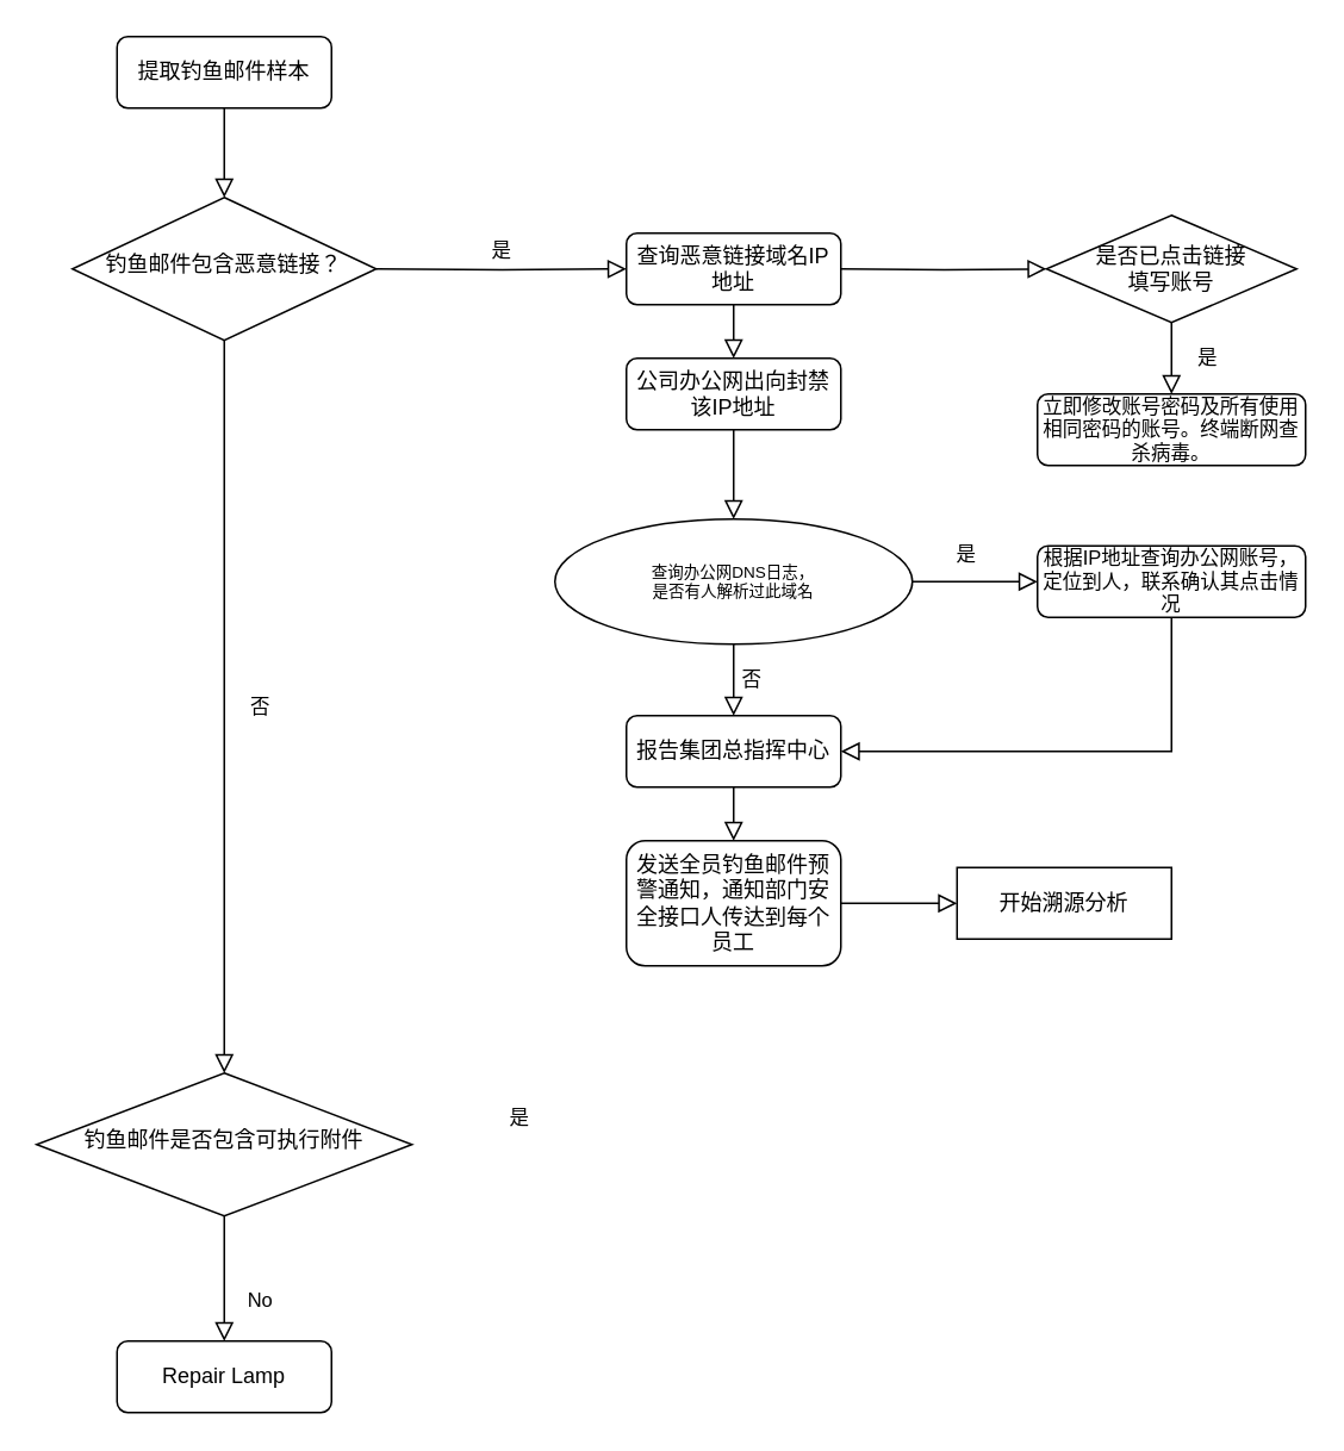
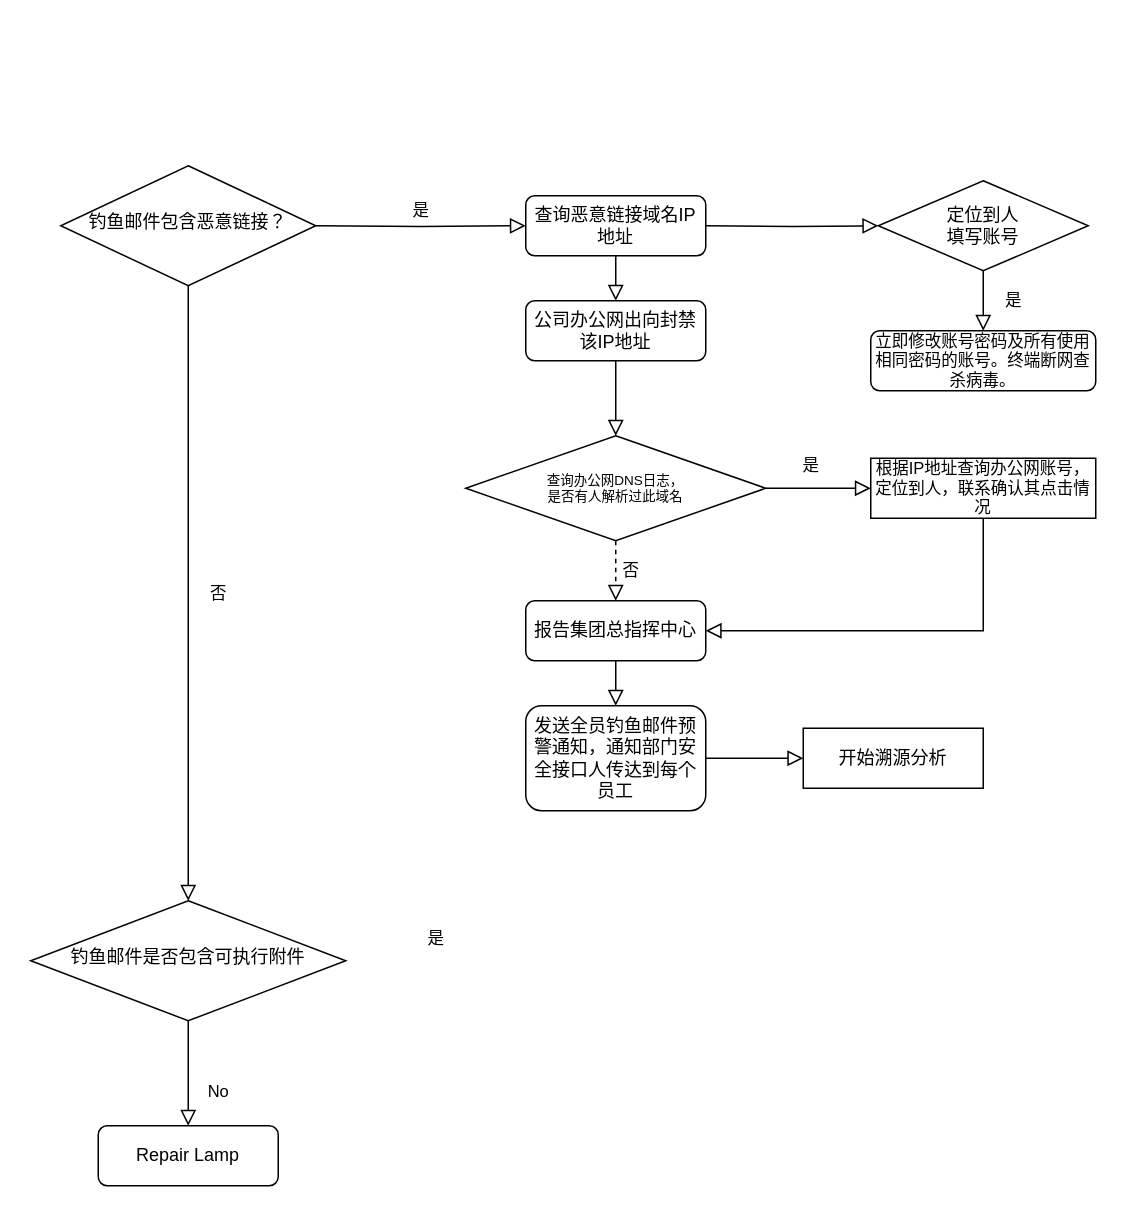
- <mxCell id="3" value="提取钓鱼邮件样本" style="rounded=1;whiteSpace=wrap;html=1;fontSize=12;glass=0;strokeWidth=1;shadow=0;" parent="1" vertex="1"><mxGeometry x="65" y="20" width="120" height="40" as="geometry" /></mxCell>
- <mxCell id="2" value="" style="rounded=0;html=1;jettySize=auto;orthogonalLoop=1;fontSize=11;endArrow=block;endFill=0;endSize=8;strokeWidth=1;shadow=0;labelBackgroundColor=none;edgeStyle=orthogonalEdgeStyle;" parent="1" source="3" target="6" edge="1"><mxGeometry relative="1" as="geometry" /></mxCell>
- <mxCell id="15" value="是否已点击链接&lt;br&gt;填写账号" style="rhombus;whiteSpace=wrap;html=1;" vertex="1" parent="1"><mxGeometry x="585" y="120" width="140" height="60" as="geometry" /></mxCell>
+ <mxCell id="15" value="定位到人&lt;br&gt;填写账号" style="rhombus;whiteSpace=wrap;html=1;" vertex="1" parent="1"><mxGeometry x="585" y="120" width="140" height="60" as="geometry" /></mxCell>
- <mxCell id="20" value="&lt;font style=&quot;font-size: 9px;&quot;&gt;查询办公网DNS日志，&lt;br&gt;是否有人解析过此域名&lt;/font&gt;" style="ellipse;whiteSpace=wrap;html=1;fontSize=7;" vertex="1" parent="1"><mxGeometry x="310" y="290" width="200" height="70" as="geometry" /></mxCell>
+ <mxCell id="20" value="&lt;font style=&quot;font-size: 9px;&quot;&gt;查询办公网DNS日志，&lt;br&gt;是否有人解析过此域名&lt;/font&gt;" style="rhombus;whiteSpace=wrap;html=1;fontSize=7;" vertex="1" parent="1"><mxGeometry x="310" y="290" width="200" height="70" as="geometry" /></mxCell>
- <mxCell id="27" value="根据IP地址查询办公网账号，定位到人，联系确认其点击情况" style="rounded=1;whiteSpace=wrap;html=1;fontSize=11;glass=0;strokeWidth=1;shadow=0;" vertex="1" parent="1"><mxGeometry x="580" y="305" width="150" height="40" as="geometry" /></mxCell>
+ <mxCell id="27" value="根据IP地址查询办公网账号，定位到人，联系确认其点击情况" style="whiteSpace=wrap;html=1;fontSize=11;glass=0;strokeWidth=1;shadow=0;rounded=0;" vertex="1" parent="1"><mxGeometry x="580" y="305" width="150" height="40" as="geometry" /></mxCell>
- <mxCell id="18" style="edgeStyle=orthogonalEdgeStyle;rounded=0;orthogonalLoop=1;jettySize=auto;html=1;entryX=0.5;entryY=0;entryDx=0;entryDy=0;fontSize=11;endArrow=block;endFill=0;endSize=8;" edge="1" parent="1" source="20" target="23"><mxGeometry relative="1" as="geometry" /></mxCell>
+ <mxCell id="18" style="edgeStyle=orthogonalEdgeStyle;rounded=0;orthogonalLoop=1;jettySize=auto;html=1;entryX=0.5;entryY=0;entryDx=0;entryDy=0;fontSize=11;endArrow=block;endFill=0;endSize=8;dashed=1;" edge="1" parent="1" source="20" target="23"><mxGeometry relative="1" as="geometry" /></mxCell>
